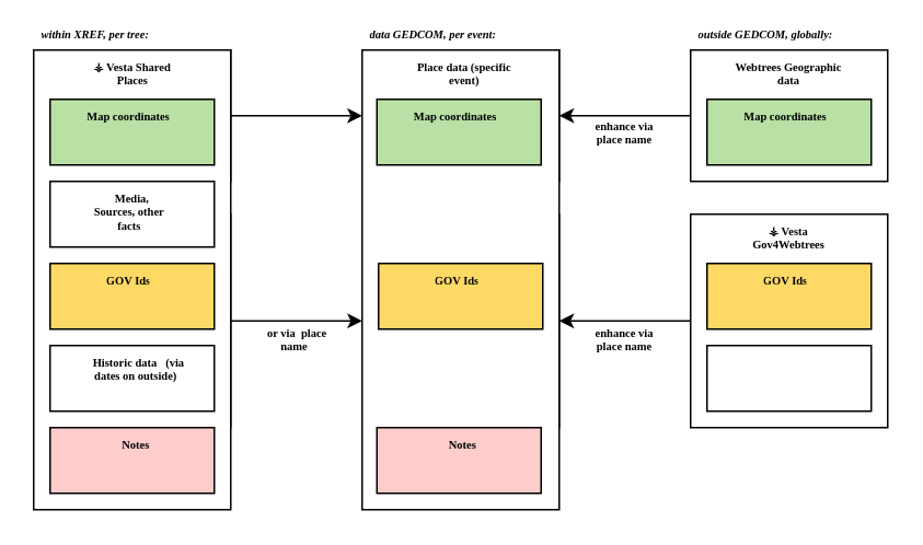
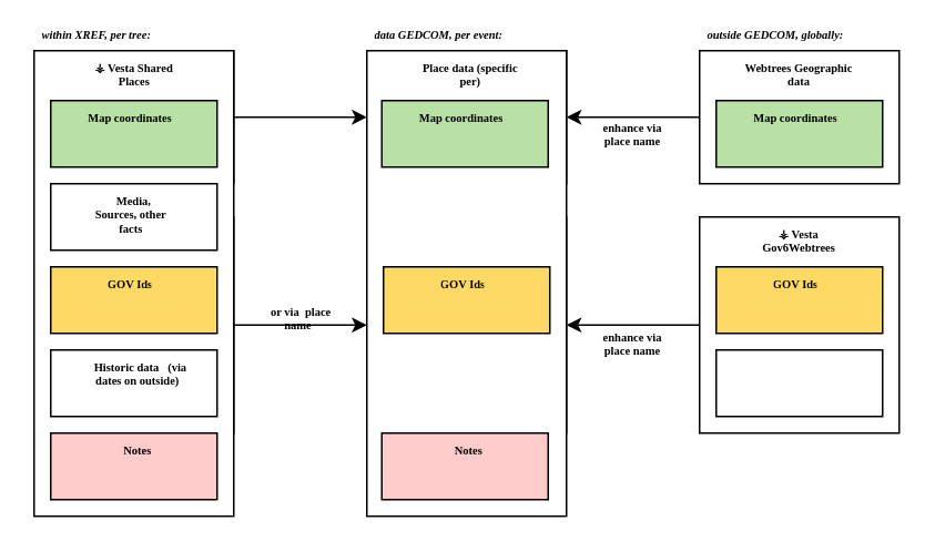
- <mxCell id="14" value="&lt;p style=&quot;font-size: 7px&quot; align=&quot;center&quot;&gt;&lt;font style=&quot;font-size: 7px&quot; face=&quot;Georgia&quot;&gt;&lt;b&gt;&lt;font style=&quot;font-size: 7px&quot;&gt;Place data (specific event)&lt;br&gt;&lt;/font&gt;&lt;/b&gt;&lt;/font&gt;&lt;/p&gt;" style="text;html=1;strokeColor=none;fillColor=none;spacing=5;spacingTop=-20;whiteSpace=wrap;overflow=hidden;rounded=0;align=center;" vertex="1" parent="1"><mxGeometry x="245" y="40" width="75" height="30" as="geometry" /></mxCell>
+ <mxCell id="14" value="&lt;p style=&quot;font-size: 7px&quot; align=&quot;center&quot;&gt;&lt;font style=&quot;font-size: 7px&quot; face=&quot;Georgia&quot;&gt;&lt;b&gt;&lt;font style=&quot;font-size: 7px&quot;&gt;Place data (specific per)&lt;br&gt;&lt;/font&gt;&lt;/b&gt;&lt;/font&gt;&lt;/p&gt;" style="text;html=1;strokeColor=none;fillColor=none;spacing=5;spacingTop=-20;whiteSpace=wrap;overflow=hidden;rounded=0;align=center;" vertex="1" parent="1"><mxGeometry x="245" y="40" width="75" height="30" as="geometry" /></mxCell>
- <mxCell id="13" value="&lt;p style=&quot;font-size: 7px&quot; align=&quot;center&quot;&gt;&lt;font style=&quot;font-size: 7px&quot; face=&quot;Georgia&quot;&gt;&lt;b&gt;&lt;font style=&quot;font-size: 7px&quot;&gt;&lt;font style=&quot;font-size: 7px&quot;&gt;⚶ Vesta &lt;/font&gt;&lt;/font&gt;Gov4Webtrees&lt;/b&gt;&lt;/font&gt;&lt;/p&gt;" style="text;html=1;strokeColor=none;fillColor=none;spacing=5;spacingTop=-20;whiteSpace=wrap;overflow=hidden;rounded=0;align=center;" parent="1" vertex="1"><mxGeometry x="445" y="140" width="70" height="30" as="geometry" /></mxCell>
+ <mxCell id="13" value="&lt;p style=&quot;font-size: 7px&quot; align=&quot;center&quot;&gt;&lt;font style=&quot;font-size: 7px&quot; face=&quot;Georgia&quot;&gt;&lt;b&gt;&lt;font style=&quot;font-size: 7px&quot;&gt;&lt;font style=&quot;font-size: 7px&quot;&gt;⚶ Vesta &lt;/font&gt;&lt;/font&gt;Gov6Webtrees&lt;/b&gt;&lt;/font&gt;&lt;/p&gt;" style="text;html=1;strokeColor=none;fillColor=none;spacing=5;spacingTop=-20;whiteSpace=wrap;overflow=hidden;rounded=0;align=center;" parent="1" vertex="1"><mxGeometry x="445" y="140" width="70" height="30" as="geometry" /></mxCell>
- <mxCell id="40" value="&lt;p style=&quot;font-size: 7px&quot; align=&quot;center&quot;&gt;&lt;font style=&quot;font-size: 7px&quot; face=&quot;Georgia&quot;&gt;&lt;b&gt;&lt;font style=&quot;font-size: 7px&quot;&gt;&lt;font style=&quot;font-size: 7px&quot;&gt;&amp;nbsp; or via&amp;nbsp; place name&lt;/font&gt;&lt;/font&gt;&lt;/b&gt;&lt;/font&gt;&lt;/p&gt;" style="text;html=1;strokeColor=none;fillColor=none;spacing=5;spacingTop=-20;whiteSpace=wrap;overflow=hidden;rounded=0;align=center;" vertex="1" parent="1"><mxGeometry x="154.38" y="202" width="50" height="30" as="geometry" /></mxCell>
+ <mxCell id="40" value="&lt;p style=&quot;font-size: 7px&quot; align=&quot;center&quot;&gt;&lt;font style=&quot;font-size: 7px&quot; face=&quot;Georgia&quot;&gt;&lt;b&gt;&lt;font style=&quot;font-size: 7px&quot;&gt;&lt;font style=&quot;font-size: 7px&quot;&gt;&amp;nbsp; or via&amp;nbsp; place name&lt;/font&gt;&lt;/font&gt;&lt;/b&gt;&lt;/font&gt;&lt;/p&gt;" style="text;html=1;strokeColor=none;fillColor=none;spacing=5;spacingTop=-20;whiteSpace=wrap;overflow=hidden;rounded=0;align=center;" vertex="1" parent="1"><mxGeometry x="154.38" y="187" width="50" height="30" as="geometry" /></mxCell>
